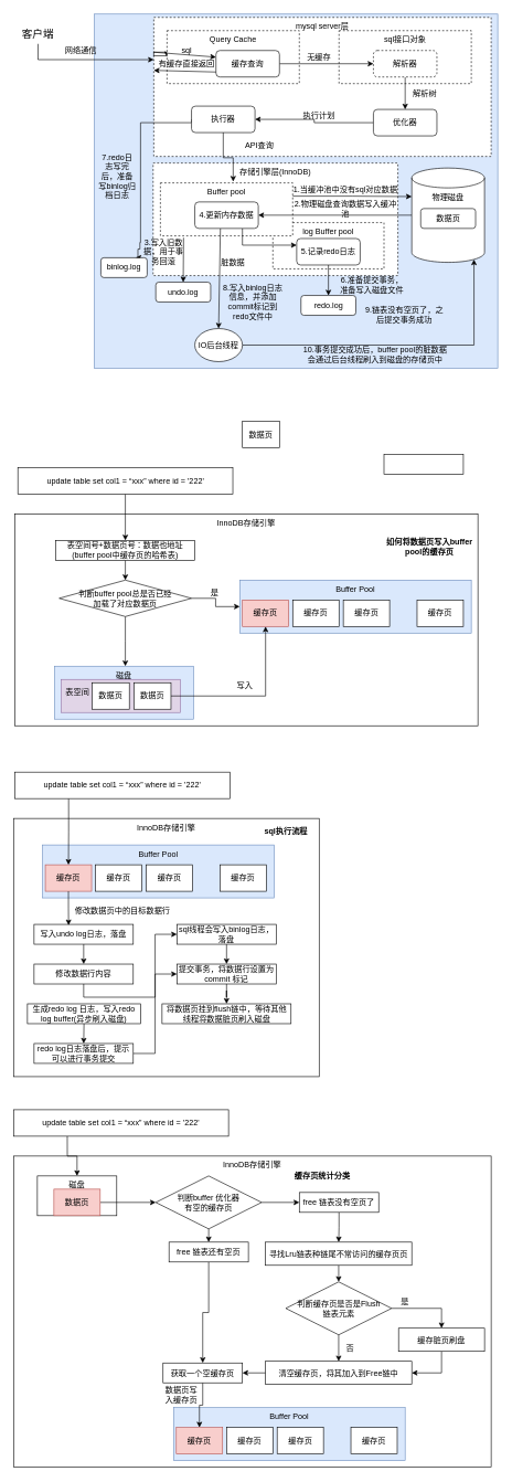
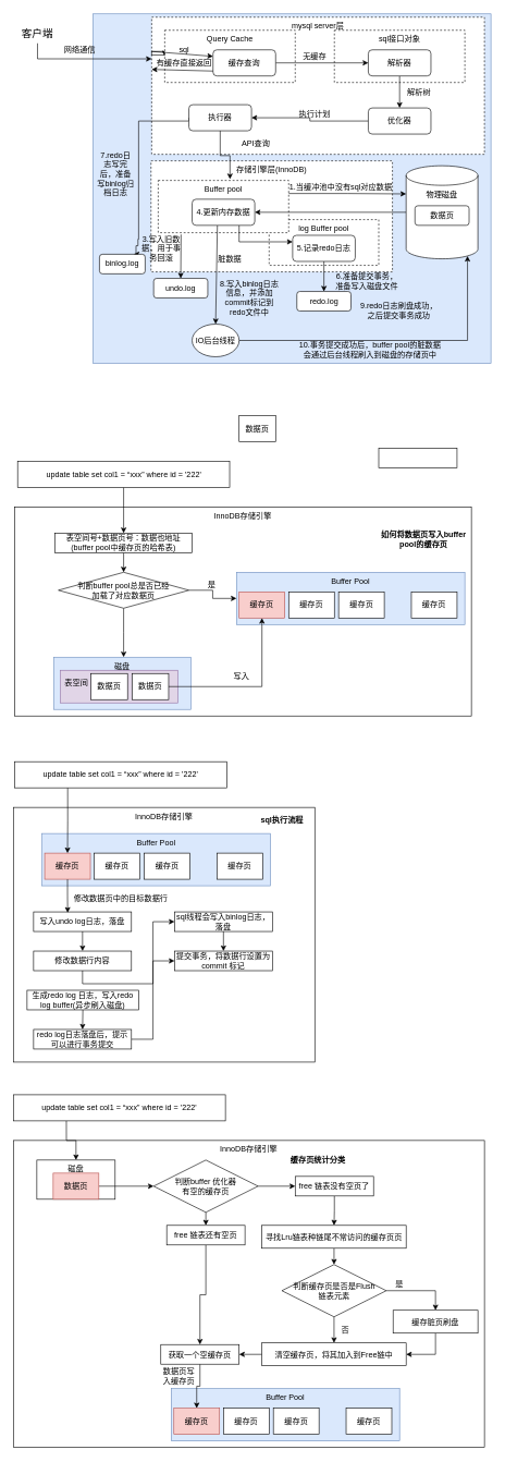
- <mxCell id="32" value="解析器" style="rounded=1;whiteSpace=wrap;html=1;dashed=1;" parent="1" vertex="1"><mxGeometry x="564" y="75" width="96" height="40" as="geometry" /></mxCell>
+ <mxCell id="32" value="解析器" style="rounded=1;whiteSpace=wrap;html=1;" parent="1" vertex="1"><mxGeometry x="564" y="75" width="96" height="40" as="geometry" /></mxCell>
- <mxCell id="50" value="2.物理磁盘查询数据写入缓冲池" style="text;html=1;strokeColor=none;fillColor=none;align=center;verticalAlign=middle;whiteSpace=wrap;rounded=0;dashed=1;" parent="1" vertex="1"><mxGeometry x="442" y="303.75" width="160" height="20" as="geometry" /></mxCell>
- <mxCell id="58" value="9.链表没有空页了，之后提交事务成功" style="text;html=1;strokeColor=none;fillColor=none;align=center;verticalAlign=middle;whiteSpace=wrap;rounded=0;dashed=1;" parent="1" vertex="1"><mxGeometry x="548.5" y="455" width="123.5" height="40" as="geometry" /></mxCell>
+ <mxCell id="58" value="9.redo日志刷盘成功，之后提交事务成功" style="text;html=1;strokeColor=none;fillColor=none;align=center;verticalAlign=middle;whiteSpace=wrap;rounded=0;dashed=1;" parent="1" vertex="1"><mxGeometry x="548.5" y="455" width="123.5" height="40" as="geometry" /></mxCell>
- <mxCell id="104" style="edgeStyle=orthogonalEdgeStyle;rounded=0;orthogonalLoop=1;jettySize=auto;html=1;exitX=0.5;exitY=1;exitDx=0;exitDy=0;" edge="1" parent="1" source="105" target="106"><mxGeometry relative="1" as="geometry" /></mxCell>
- <mxCell id="106" value="将数据页挂到flush链中，等待其他线程将数据脏页刷入磁盘" style="rounded=0;whiteSpace=wrap;html=1;" vertex="1" parent="1"><mxGeometry x="244.5" y="1515" width="195" height="30" as="geometry" /></mxCell>
